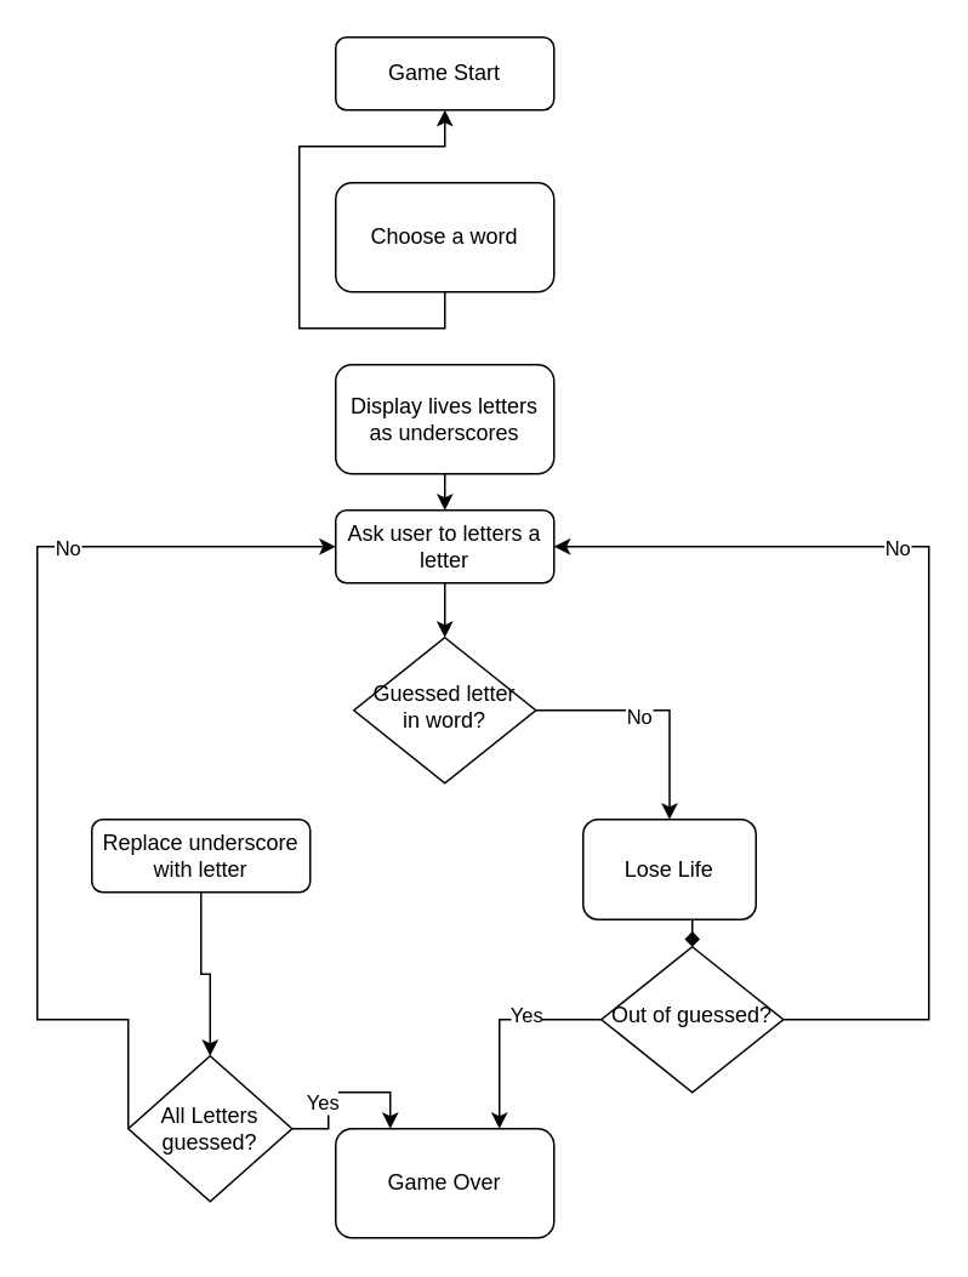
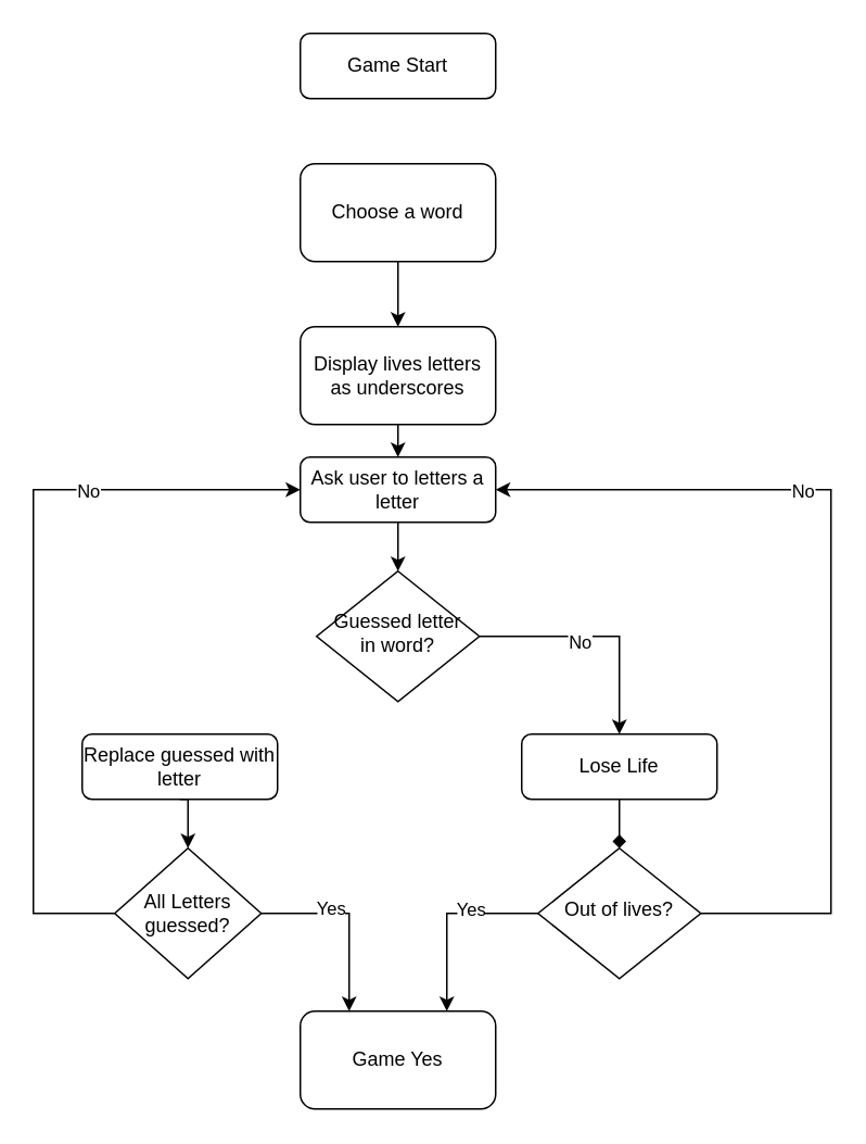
- <mxCell id="17" style="edgeStyle=orthogonalEdgeStyle;rounded=0;orthogonalLoop=1;jettySize=auto;html=1;exitX=0.5;exitY=1;exitDx=0;exitDy=0;" edge="1" parent="1" source="18" target="2"><mxGeometry relative="1" as="geometry" /></mxCell>
+ <mxCell id="17" style="edgeStyle=orthogonalEdgeStyle;rounded=0;orthogonalLoop=1;jettySize=auto;html=1;exitX=0.5;exitY=1;exitDx=0;exitDy=0;entryX=0.5;entryY=0;entryDx=0;entryDy=0;" edge="1" parent="1" source="18" target="20"><mxGeometry relative="1" as="geometry" /></mxCell>
- <mxCell id="16" value="Replace underscore with letter" style="rounded=1;whiteSpace=wrap;html=1;fontSize=12;glass=0;strokeWidth=1;shadow=0;" parent="1" vertex="1"><mxGeometry x="50" y="450" width="120" height="40" as="geometry" /></mxCell>
+ <mxCell id="16" value="Replace guessed with letter" style="rounded=1;whiteSpace=wrap;html=1;fontSize=12;glass=0;strokeWidth=1;shadow=0;" parent="1" vertex="1"><mxGeometry x="50" y="450" width="120" height="40" as="geometry" /></mxCell>
- <mxCell id="14" value="Lose Life" style="rounded=1;whiteSpace=wrap;html=1;fontSize=12;glass=0;strokeWidth=1;shadow=0;" parent="1" vertex="1"><mxGeometry x="320" y="450" width="95" height="55" as="geometry" /></mxCell>
+ <mxCell id="14" value="Lose Life" style="rounded=1;whiteSpace=wrap;html=1;fontSize=12;glass=0;strokeWidth=1;shadow=0;" parent="1" vertex="1"><mxGeometry x="320" y="450" width="120" height="40" as="geometry" /></mxCell>
- <mxCell id="7" value="Out of guessed?" style="rhombus;whiteSpace=wrap;html=1;shadow=0;fontFamily=Helvetica;fontSize=12;align=center;strokeWidth=1;spacing=6;spacingTop=-4;" parent="1" vertex="1"><mxGeometry x="330" y="520" width="100" height="80" as="geometry" /></mxCell>
+ <mxCell id="7" value="Out of lives?" style="rhombus;whiteSpace=wrap;html=1;shadow=0;fontFamily=Helvetica;fontSize=12;align=center;strokeWidth=1;spacing=6;spacingTop=-4;" parent="1" vertex="1"><mxGeometry x="330" y="520" width="100" height="80" as="geometry" /></mxCell>
- <mxCell id="25" value="All Letters guessed?" style="rhombus;whiteSpace=wrap;html=1;" vertex="1" parent="1"><mxGeometry x="70" y="580" width="90" height="80" as="geometry" /></mxCell>
+ <mxCell id="25" value="All Letters guessed?" style="rhombus;whiteSpace=wrap;html=1;" vertex="1" parent="1"><mxGeometry x="70" y="520" width="90" height="80" as="geometry" /></mxCell>
- <mxCell id="26" value="Game Over" style="rounded=1;whiteSpace=wrap;html=1;" vertex="1" parent="1"><mxGeometry x="184" y="620" width="120" height="60" as="geometry" /></mxCell>
+ <mxCell id="26" value="Game Yes" style="rounded=1;whiteSpace=wrap;html=1;" vertex="1" parent="1"><mxGeometry x="184" y="620" width="120" height="60" as="geometry" /></mxCell>
